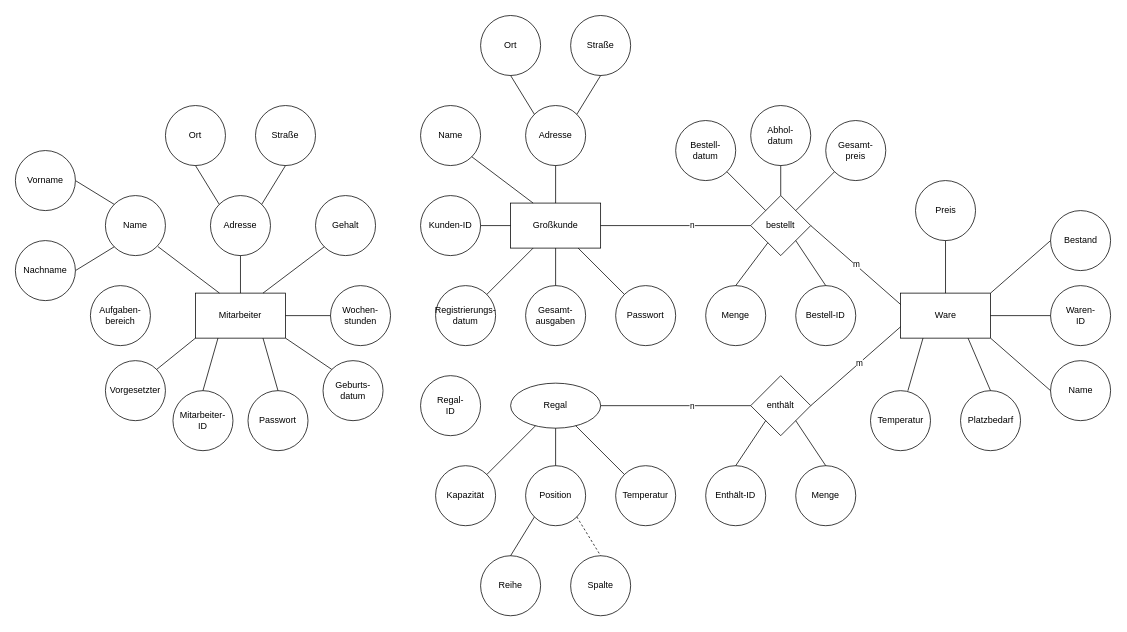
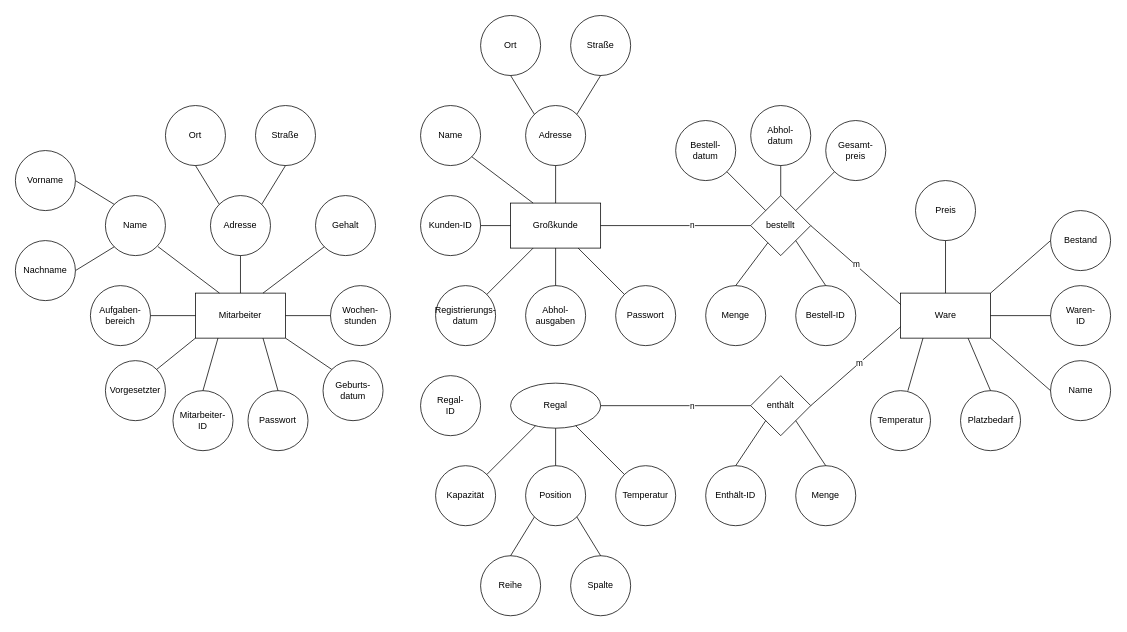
+ <mxCell id="60" value="" style="endArrow=none;html=1;rounded=0;exitX=1;exitY=0.5;exitDx=0;exitDy=0;entryX=0;entryY=0.5;entryDx=0;entryDy=0;" parent="1" source="21" target="4" edge="1"><mxGeometry width="50" height="50" relative="1" as="geometry"><mxPoint x="390" y="430" as="sourcePoint" /><mxPoint x="450" y="430" as="targetPoint" /></mxGeometry></mxCell>
- <mxCell id="68" value="&lt;div&gt;Gesamt-&lt;/div&gt;&lt;div&gt;ausgaben&lt;br&gt;&lt;/div&gt;" style="ellipse;whiteSpace=wrap;html=1;aspect=fixed;" parent="1" vertex="1"><mxGeometry x="700" y="380" width="80" height="80" as="geometry" /></mxCell>
+ <mxCell id="68" value="&lt;div&gt;Abhol-&lt;/div&gt;&lt;div&gt;ausgaben&lt;br&gt;&lt;/div&gt;" style="ellipse;whiteSpace=wrap;html=1;aspect=fixed;" parent="1" vertex="1"><mxGeometry x="700" y="380" width="80" height="80" as="geometry" /></mxCell>
- <mxCell id="37" value="" style="endArrow=none;html=1;rounded=0;exitX=1;exitY=1;exitDx=0;exitDy=0;entryX=0.5;entryY=0;entryDx=0;entryDy=0;dashed=1;" parent="1" source="24" target="26" edge="1"><mxGeometry width="50" height="50" relative="1" as="geometry"><mxPoint x="750" y="630" as="sourcePoint" /><mxPoint x="750" y="580" as="targetPoint" /></mxGeometry></mxCell>
+ <mxCell id="37" value="" style="endArrow=none;html=1;rounded=0;exitX=1;exitY=1;exitDx=0;exitDy=0;entryX=0.5;entryY=0;entryDx=0;entryDy=0;" parent="1" source="24" target="26" edge="1"><mxGeometry width="50" height="50" relative="1" as="geometry"><mxPoint x="750" y="630" as="sourcePoint" /><mxPoint x="750" y="580" as="targetPoint" /></mxGeometry></mxCell>
